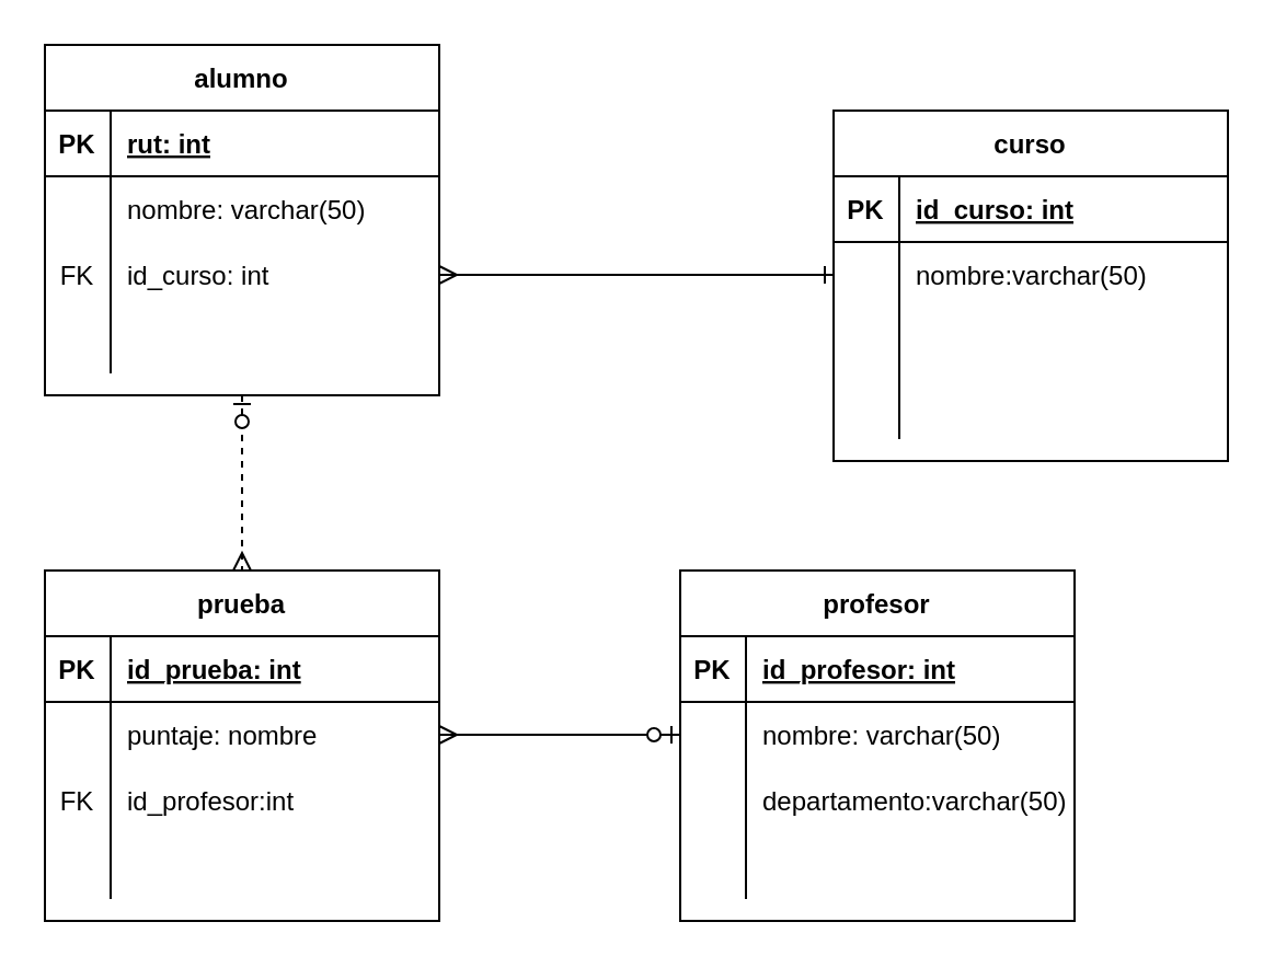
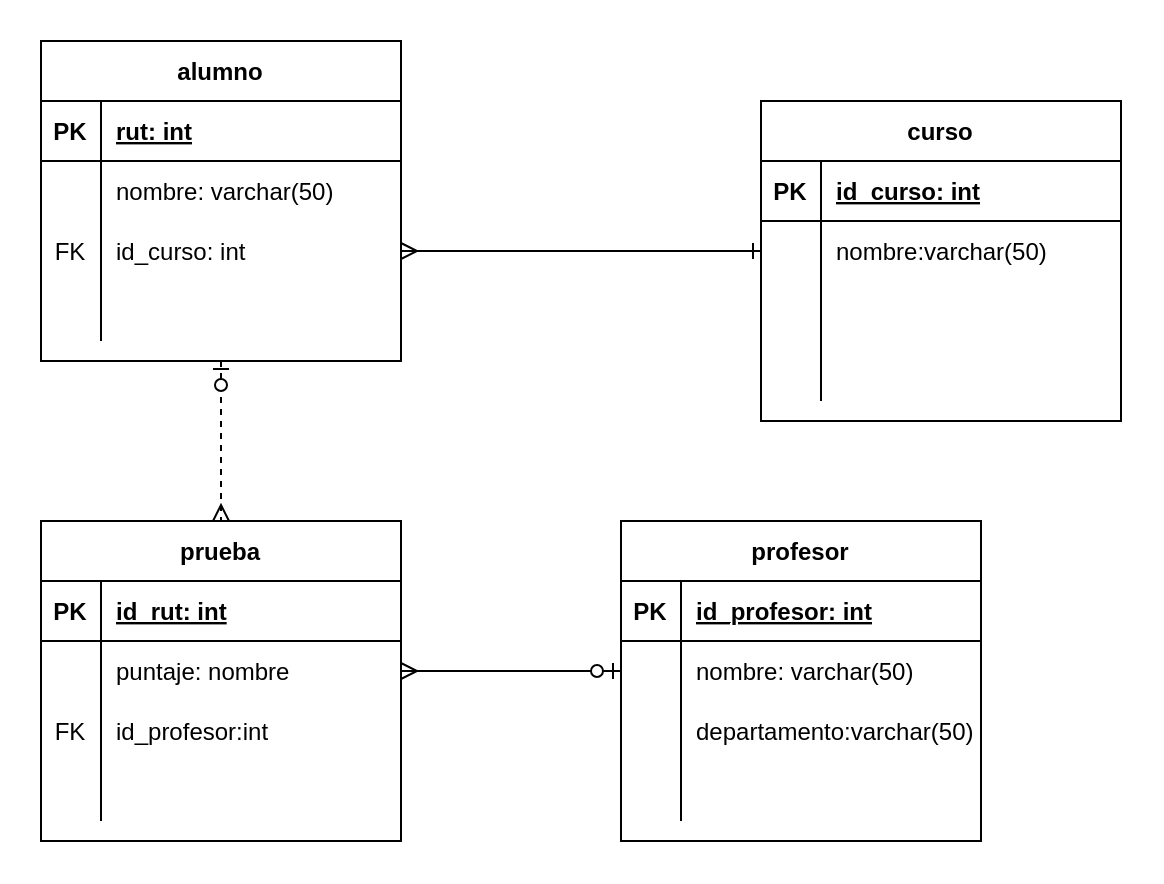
- <mxCell id="18" value="id_prueba: int" style="shape=partialRectangle;connectable=0;fillColor=none;top=0;left=0;bottom=0;right=0;align=left;spacingLeft=6;fontStyle=5;overflow=hidden;" vertex="1" parent="16"><mxGeometry x="30" width="150" height="30" as="geometry" /></mxCell>
+ <mxCell id="18" value="id_rut: int" style="shape=partialRectangle;connectable=0;fillColor=none;top=0;left=0;bottom=0;right=0;align=left;spacingLeft=6;fontStyle=5;overflow=hidden;" vertex="1" parent="16"><mxGeometry x="30" width="150" height="30" as="geometry" /></mxCell>
